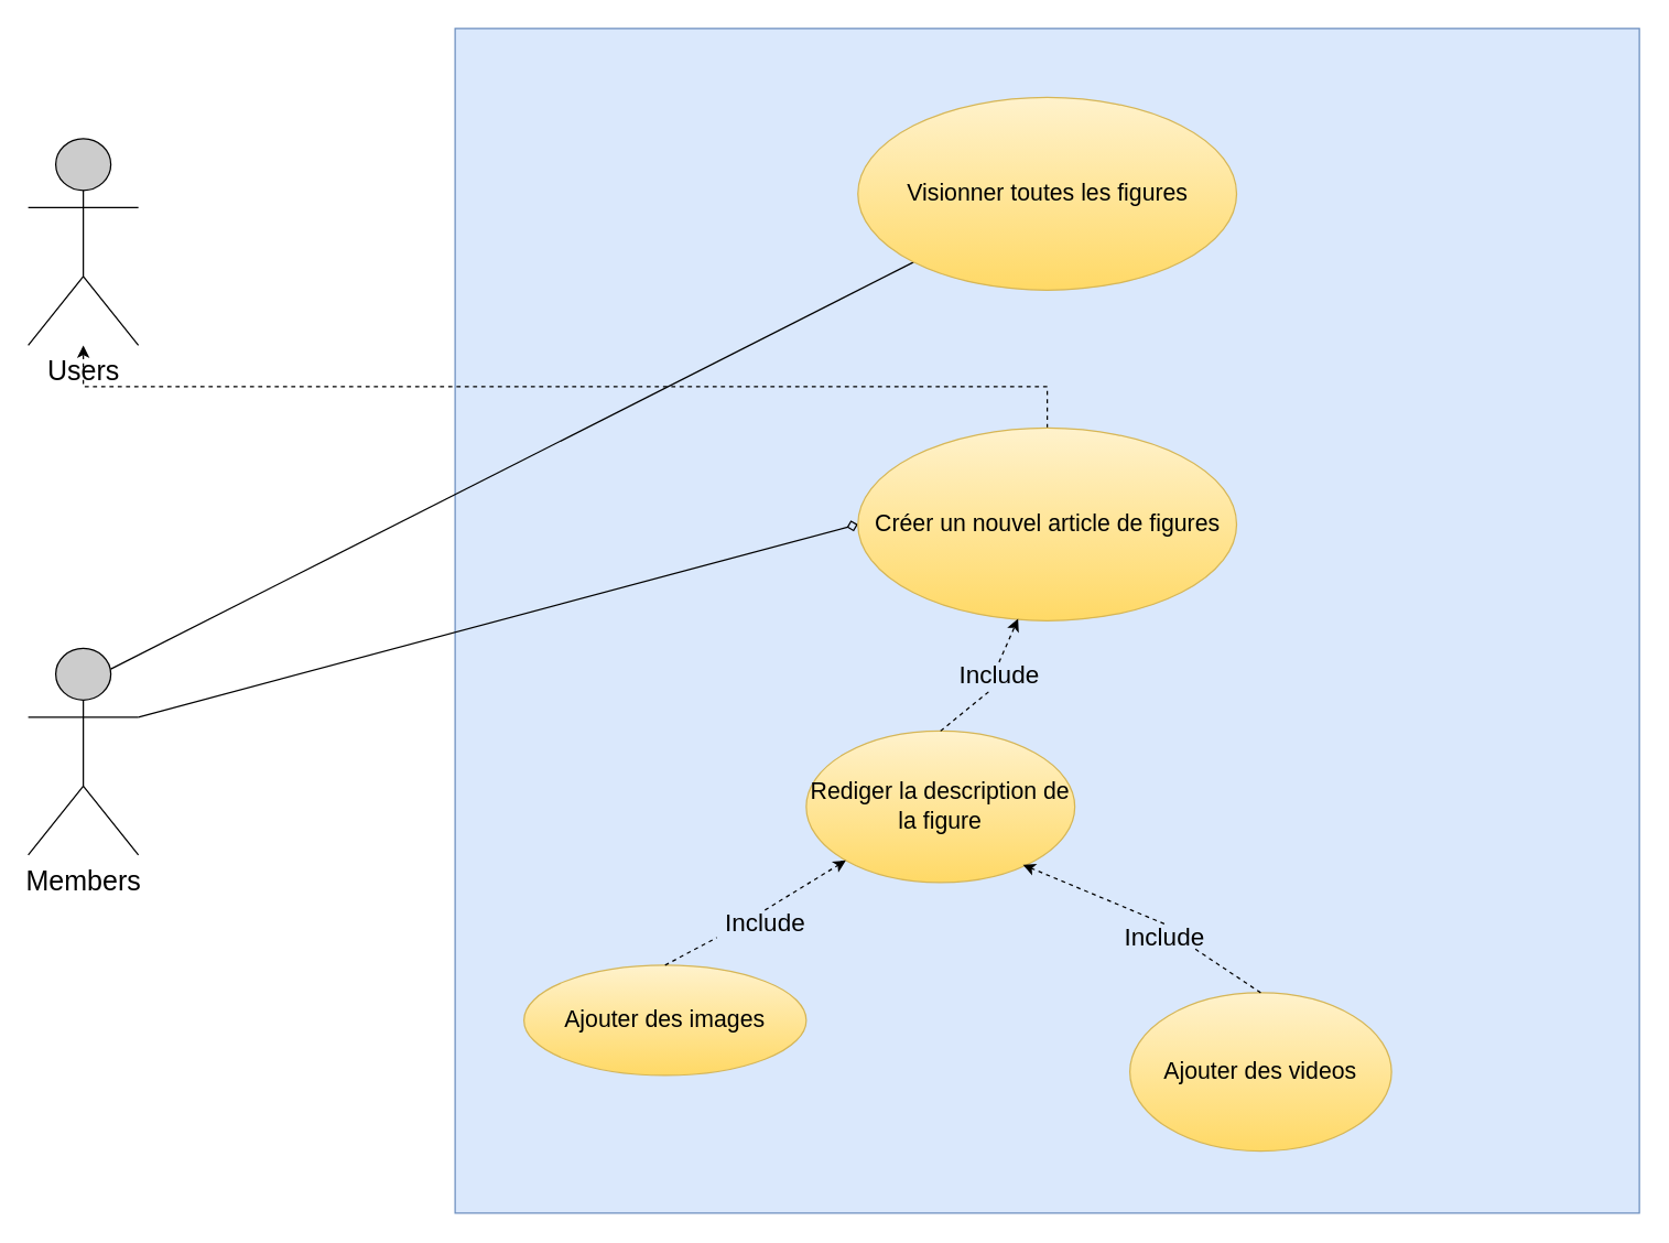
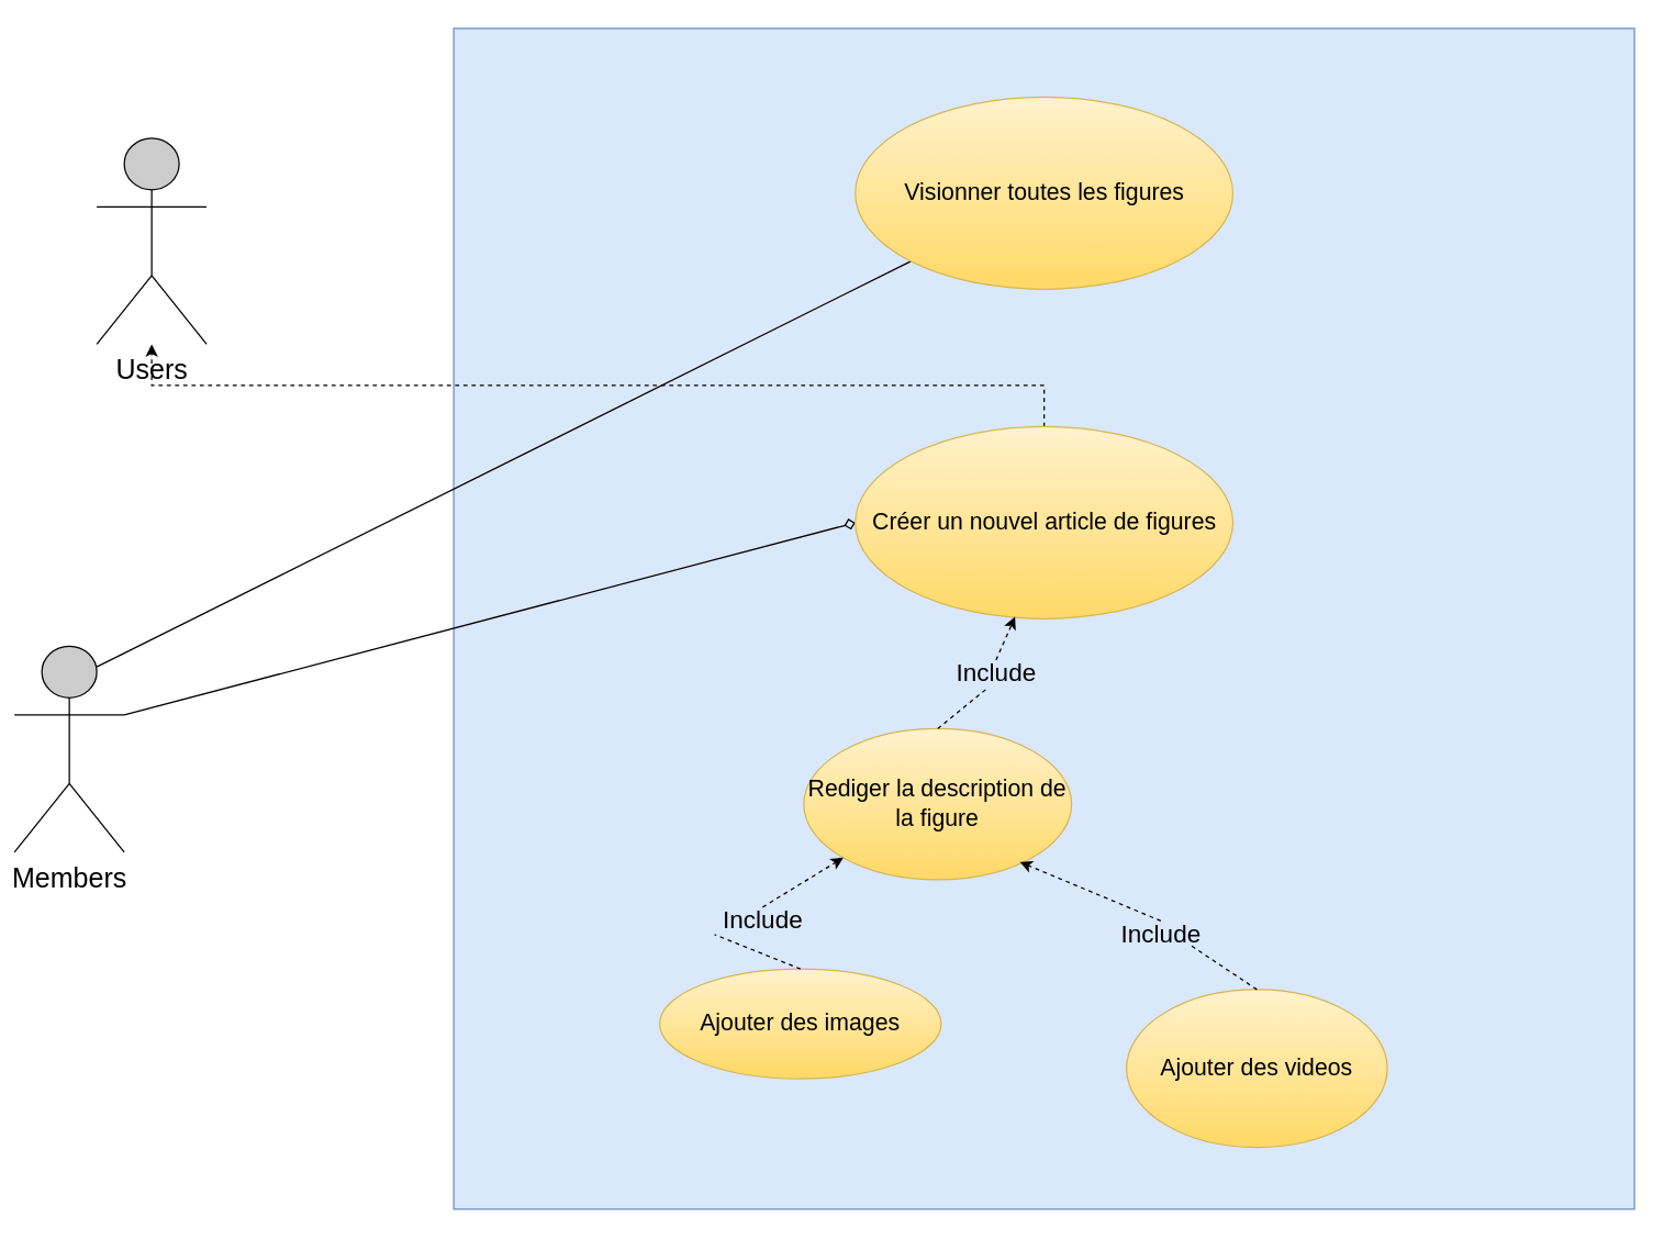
- <mxCell id="3" value="&lt;font style=&quot;font-size: 20px&quot;&gt;Users&lt;/font&gt;" style="shape=umlActor;verticalLabelPosition=bottom;verticalAlign=top;html=1;outlineConnect=0;fillColor=#CCCCCC;" vertex="1" parent="1"><mxGeometry x="20" y="100" width="80" height="150" as="geometry" /></mxCell>
+ <mxCell id="3" value="&lt;font style=&quot;font-size: 20px&quot;&gt;Users&lt;/font&gt;" style="shape=umlActor;verticalLabelPosition=bottom;verticalAlign=top;html=1;outlineConnect=0;fillColor=#CCCCCC;" vertex="1" parent="1"><mxGeometry x="70" y="100" width="80" height="150" as="geometry" /></mxCell>
- <mxCell id="6" value="&lt;font style=&quot;font-size: 20px&quot;&gt;Members&lt;/font&gt;" style="shape=umlActor;verticalLabelPosition=bottom;verticalAlign=top;html=1;outlineConnect=0;fillColor=#CCCCCC;" vertex="1" parent="1"><mxGeometry x="20" y="470" width="80" height="150" as="geometry" /></mxCell>
+ <mxCell id="6" value="&lt;font style=&quot;font-size: 20px&quot;&gt;Members&lt;/font&gt;" style="shape=umlActor;verticalLabelPosition=bottom;verticalAlign=top;html=1;outlineConnect=0;fillColor=#CCCCCC;" vertex="1" parent="1"><mxGeometry x="10" y="470" width="80" height="150" as="geometry" /></mxCell>
- <mxCell id="13" value="&lt;font style=&quot;font-size: 17px&quot;&gt;Ajouter des images&lt;/font&gt;" style="ellipse;whiteSpace=wrap;html=1;fillColor=#fff2cc;gradientColor=#ffd966;strokeColor=#d6b656;" vertex="1" parent="1"><mxGeometry x="380" y="700" width="205" height="80" as="geometry" /></mxCell>
+ <mxCell id="13" value="&lt;font style=&quot;font-size: 17px&quot;&gt;Ajouter des images&lt;/font&gt;" style="ellipse;whiteSpace=wrap;html=1;fillColor=#fff2cc;gradientColor=#ffd966;strokeColor=#d6b656;" vertex="1" parent="1"><mxGeometry x="480" y="705" width="205" height="80" as="geometry" /></mxCell>
